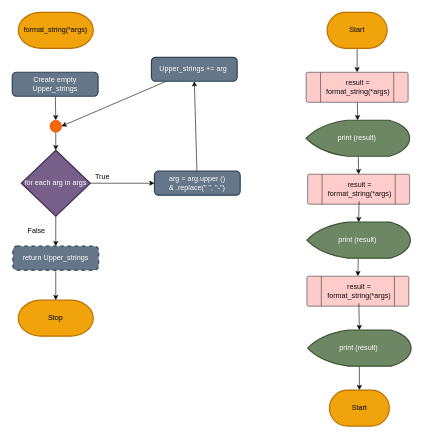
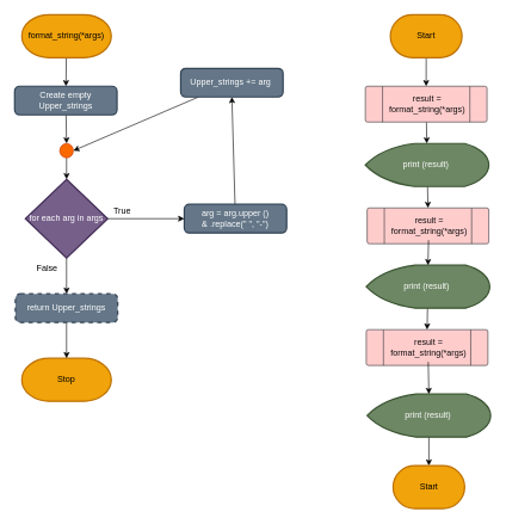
+ <mxCell id="2" style="edgeStyle=none;html=1;" parent="1" source="3" target="5" edge="1"><mxGeometry relative="1" as="geometry" /></mxCell>
- <mxCell id="24" value="False" style="text;html=1;align=center;verticalAlign=middle;resizable=0;points=[];autosize=1;strokeColor=none;fillColor=none;" parent="1" vertex="1"><mxGeometry x="35" y="370" width="50" height="30" as="geometry" /></mxCell>
+ <mxCell id="24" value="False" style="text;html=1;align=center;verticalAlign=middle;resizable=0;points=[];autosize=1;strokeColor=none;fillColor=none;" parent="1" vertex="1"><mxGeometry x="40" y="360" width="50" height="30" as="geometry" /></mxCell>
